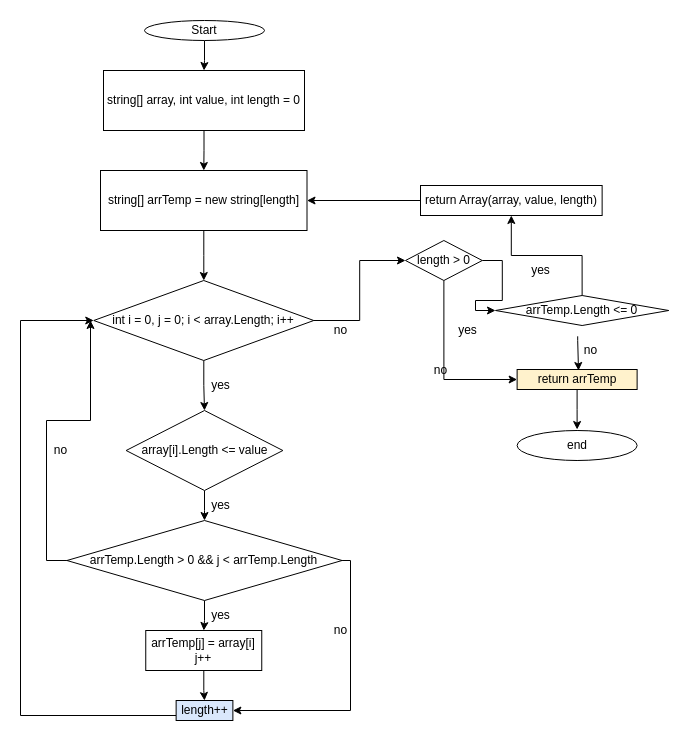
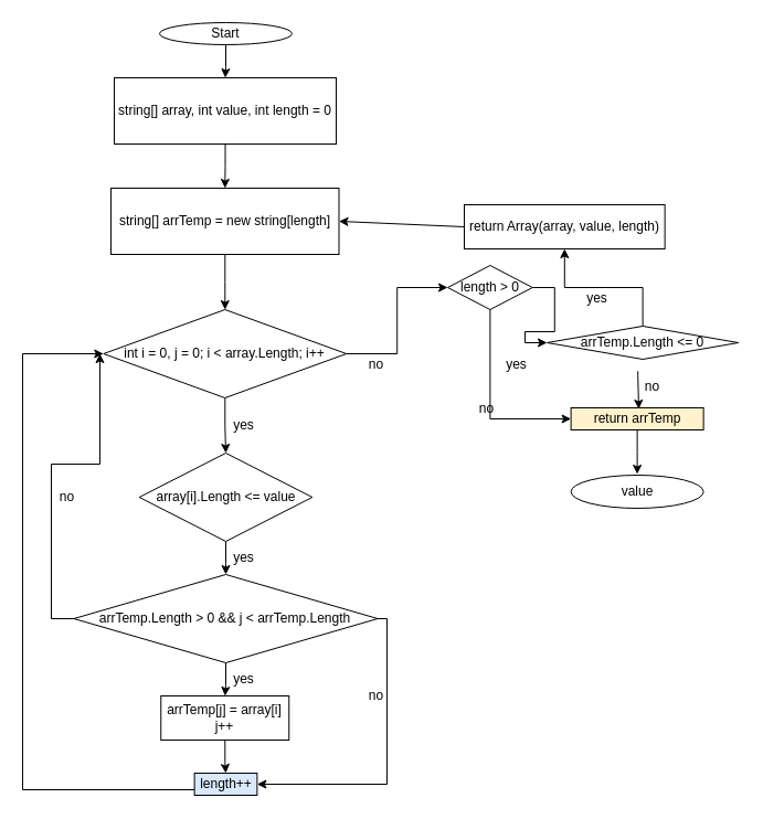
- <mxCell id="38" value="return Array(array, value, length)" style="whiteSpace=wrap;html=1;" vertex="1" parent="1"><mxGeometry x="420" y="185" width="181.63" height="30" as="geometry" /></mxCell>
+ <mxCell id="38" value="return Array(array, value, length)" style="whiteSpace=wrap;html=1;" vertex="1" parent="1"><mxGeometry x="420" y="185" width="181.63" height="40" as="geometry" /></mxCell>
- <mxCell id="32" value="end" style="ellipse;whiteSpace=wrap;html=1;" vertex="1" parent="1"><mxGeometry x="516.62" y="430" width="120" height="30" as="geometry" /></mxCell>
+ <mxCell id="32" value="value" style="ellipse;whiteSpace=wrap;html=1;" vertex="1" parent="1"><mxGeometry x="516.62" y="430" width="120" height="30" as="geometry" /></mxCell>
